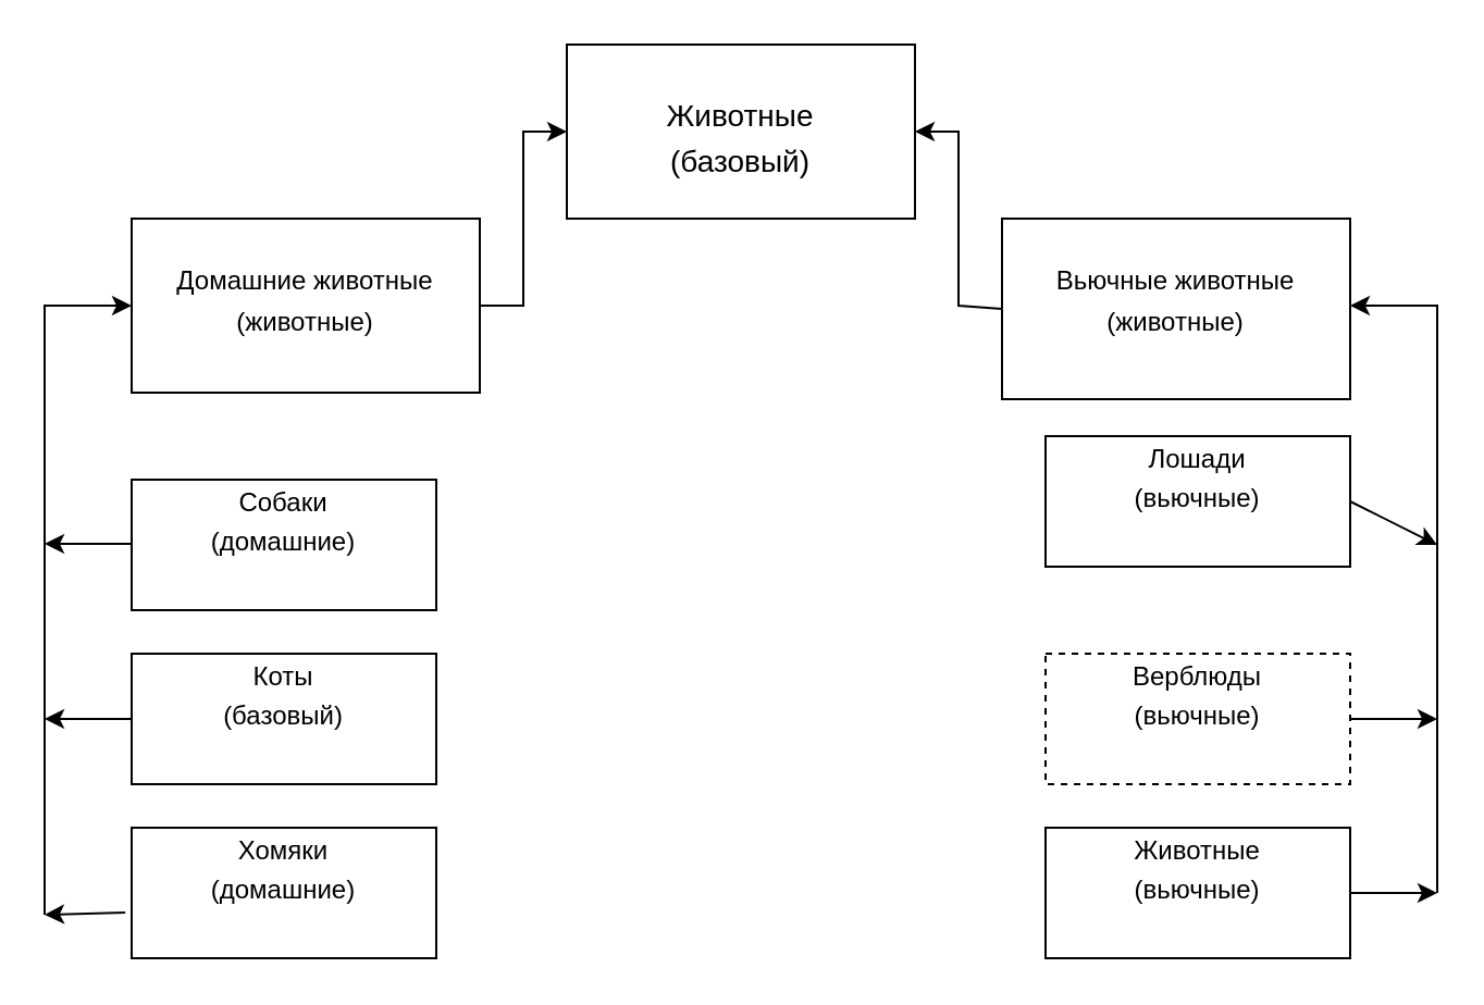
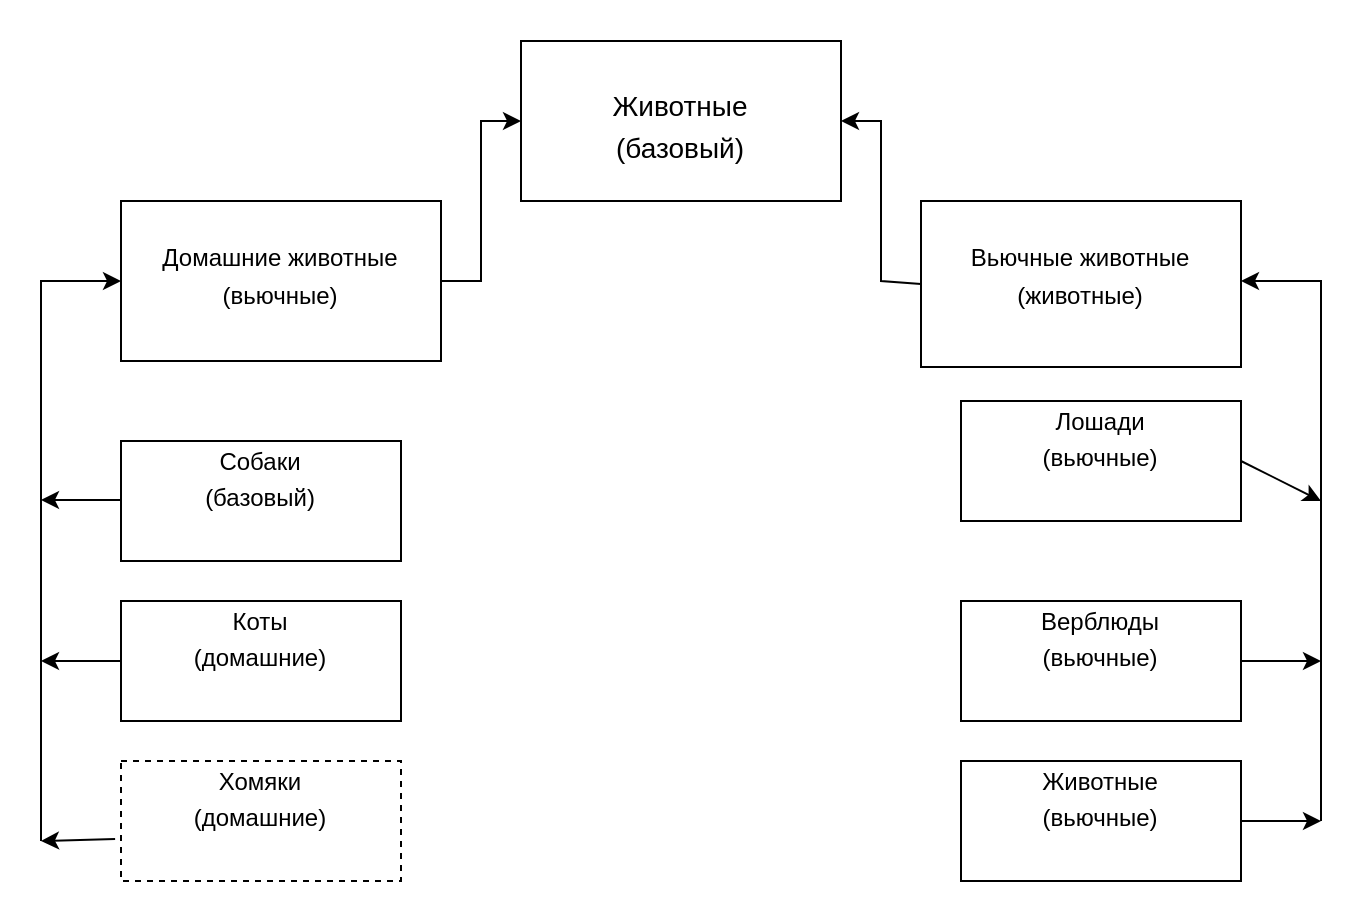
- <mxCell id="3" value="&lt;p style=&quot;margin:0px;margin-top:4px;text-align:center;&quot;&gt;&lt;br&gt;&lt;/p&gt;&lt;p style=&quot;margin:0px;margin-top:4px;text-align:center;&quot;&gt;Домашние животные&lt;/p&gt;&lt;p style=&quot;margin:0px;margin-top:4px;text-align:center;&quot;&gt;(животные)&lt;/p&gt;" style="verticalAlign=top;align=left;overflow=fill;fontSize=12;fontFamily=Helvetica;html=1;fillColor=#FFFFFF;" parent="1" vertex="1"><mxGeometry x="60" y="100" width="160" height="80" as="geometry" /></mxCell>
+ <mxCell id="3" value="&lt;p style=&quot;margin:0px;margin-top:4px;text-align:center;&quot;&gt;&lt;br&gt;&lt;/p&gt;&lt;p style=&quot;margin:0px;margin-top:4px;text-align:center;&quot;&gt;Домашние животные&lt;/p&gt;&lt;p style=&quot;margin:0px;margin-top:4px;text-align:center;&quot;&gt;(вьючные)&lt;/p&gt;" style="verticalAlign=top;align=left;overflow=fill;fontSize=12;fontFamily=Helvetica;html=1;fillColor=#FFFFFF;" parent="1" vertex="1"><mxGeometry x="60" y="100" width="160" height="80" as="geometry" /></mxCell>
- <mxCell id="5" value="&lt;p style=&quot;margin:0px;margin-top:4px;text-align:center;&quot;&gt;Собаки&lt;/p&gt;&lt;p style=&quot;margin:0px;margin-top:4px;text-align:center;&quot;&gt;(домашние)&lt;/p&gt;" style="verticalAlign=top;align=left;overflow=fill;fontSize=12;fontFamily=Helvetica;html=1;" parent="1" vertex="1"><mxGeometry x="60" y="220" width="140" height="60" as="geometry" /></mxCell>
+ <mxCell id="5" value="&lt;p style=&quot;margin:0px;margin-top:4px;text-align:center;&quot;&gt;Собаки&lt;/p&gt;&lt;p style=&quot;margin:0px;margin-top:4px;text-align:center;&quot;&gt;(базовый)&lt;/p&gt;" style="verticalAlign=top;align=left;overflow=fill;fontSize=12;fontFamily=Helvetica;html=1;" parent="1" vertex="1"><mxGeometry x="60" y="220" width="140" height="60" as="geometry" /></mxCell>
- <mxCell id="6" value="&lt;p style=&quot;border-color: var(--border-color); margin: 4px 0px 0px; text-align: center;&quot;&gt;Коты&lt;/p&gt;&lt;p style=&quot;border-color: var(--border-color); margin: 4px 0px 0px; text-align: center;&quot;&gt;(базовый)&lt;br&gt;&lt;/p&gt;" style="verticalAlign=top;align=left;overflow=fill;fontSize=12;fontFamily=Helvetica;html=1;" parent="1" vertex="1"><mxGeometry x="60" y="300" width="140" height="60" as="geometry" /></mxCell>
+ <mxCell id="6" value="&lt;p style=&quot;border-color: var(--border-color); margin: 4px 0px 0px; text-align: center;&quot;&gt;Коты&lt;/p&gt;&lt;p style=&quot;border-color: var(--border-color); margin: 4px 0px 0px; text-align: center;&quot;&gt;(домашние)&lt;br&gt;&lt;/p&gt;" style="verticalAlign=top;align=left;overflow=fill;fontSize=12;fontFamily=Helvetica;html=1;" parent="1" vertex="1"><mxGeometry x="60" y="300" width="140" height="60" as="geometry" /></mxCell>
- <mxCell id="9" value="&lt;p style=&quot;border-color: var(--border-color); margin: 4px 0px 0px; text-align: center;&quot;&gt;Верблюды&lt;/p&gt;&lt;p style=&quot;border-color: var(--border-color); margin: 4px 0px 0px; text-align: center;&quot;&gt;(вьючные)&lt;/p&gt;" style="verticalAlign=top;align=left;overflow=fill;fontSize=12;fontFamily=Helvetica;html=1;dashed=1;" parent="1" vertex="1"><mxGeometry x="480" y="300" width="140" height="60" as="geometry" /></mxCell>
+ <mxCell id="9" value="&lt;p style=&quot;border-color: var(--border-color); margin: 4px 0px 0px; text-align: center;&quot;&gt;Верблюды&lt;/p&gt;&lt;p style=&quot;border-color: var(--border-color); margin: 4px 0px 0px; text-align: center;&quot;&gt;(вьючные)&lt;/p&gt;" style="verticalAlign=top;align=left;overflow=fill;fontSize=12;fontFamily=Helvetica;html=1;" parent="1" vertex="1"><mxGeometry x="480" y="300" width="140" height="60" as="geometry" /></mxCell>
- <mxCell id="7" value="&lt;p style=&quot;border-color: var(--border-color); margin: 4px 0px 0px; text-align: center;&quot;&gt;Хомяки&lt;/p&gt;&lt;p style=&quot;border-color: var(--border-color); margin: 4px 0px 0px; text-align: center;&quot;&gt;(домашние)&lt;br&gt;&lt;/p&gt;" style="verticalAlign=top;align=left;overflow=fill;fontSize=12;fontFamily=Helvetica;html=1;" parent="1" vertex="1"><mxGeometry x="60" y="380" width="140" height="60" as="geometry" /></mxCell>
+ <mxCell id="7" value="&lt;p style=&quot;border-color: var(--border-color); margin: 4px 0px 0px; text-align: center;&quot;&gt;Хомяки&lt;/p&gt;&lt;p style=&quot;border-color: var(--border-color); margin: 4px 0px 0px; text-align: center;&quot;&gt;(домашние)&lt;br&gt;&lt;/p&gt;" style="verticalAlign=top;align=left;overflow=fill;fontSize=12;fontFamily=Helvetica;html=1;dashed=1;" parent="1" vertex="1"><mxGeometry x="60" y="380" width="140" height="60" as="geometry" /></mxCell>
